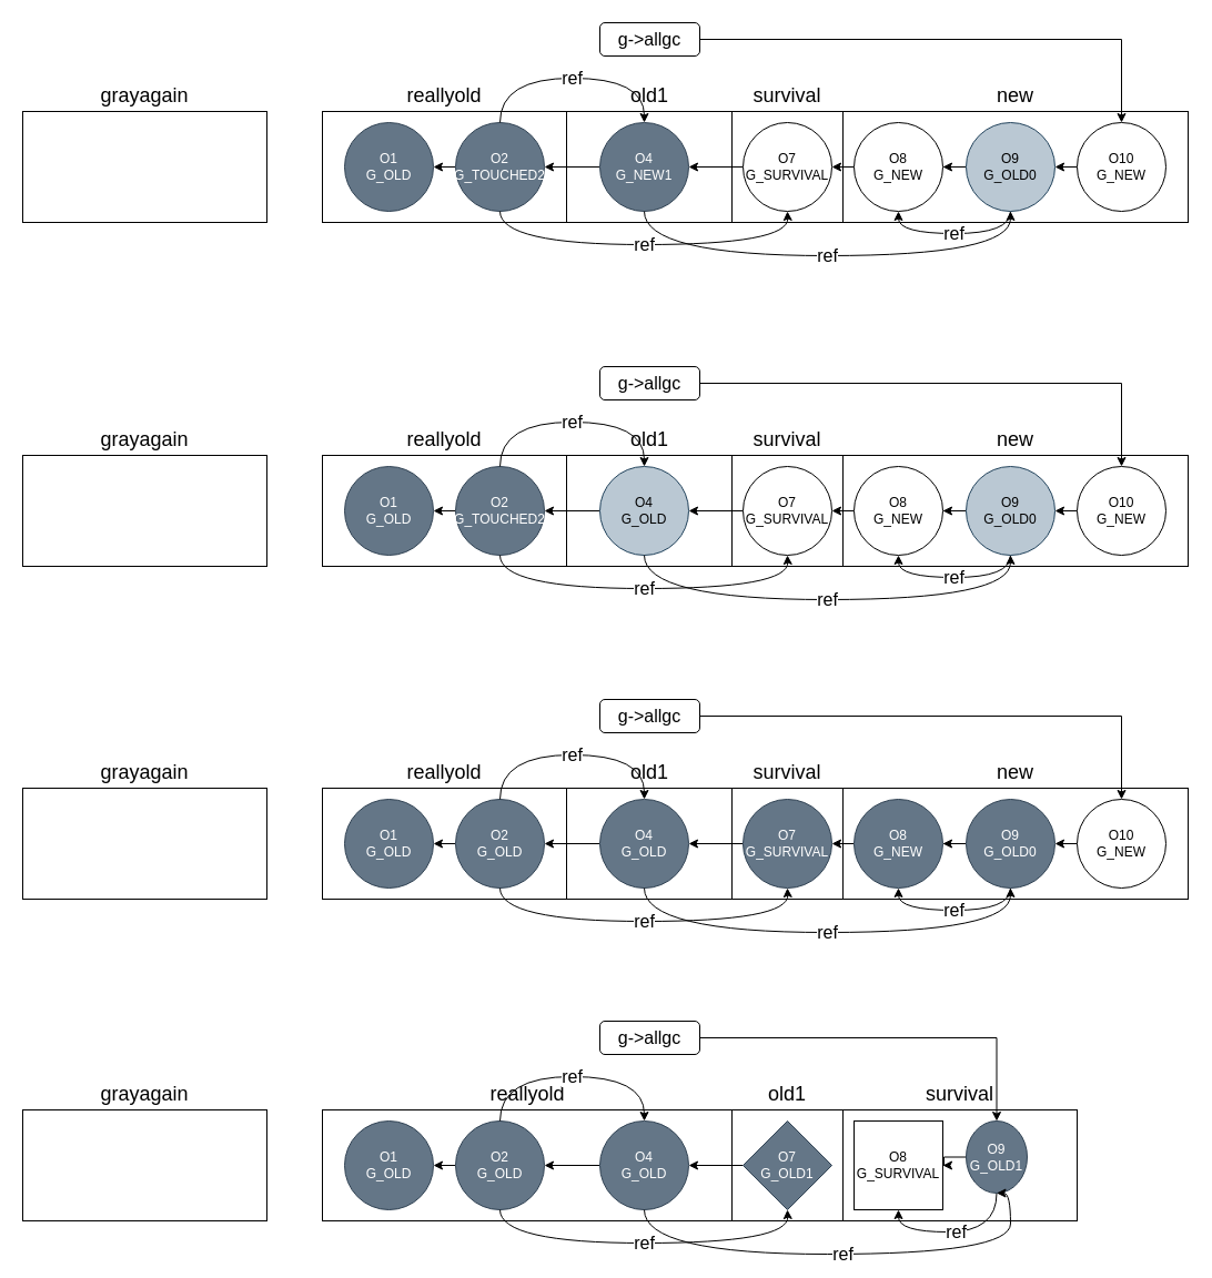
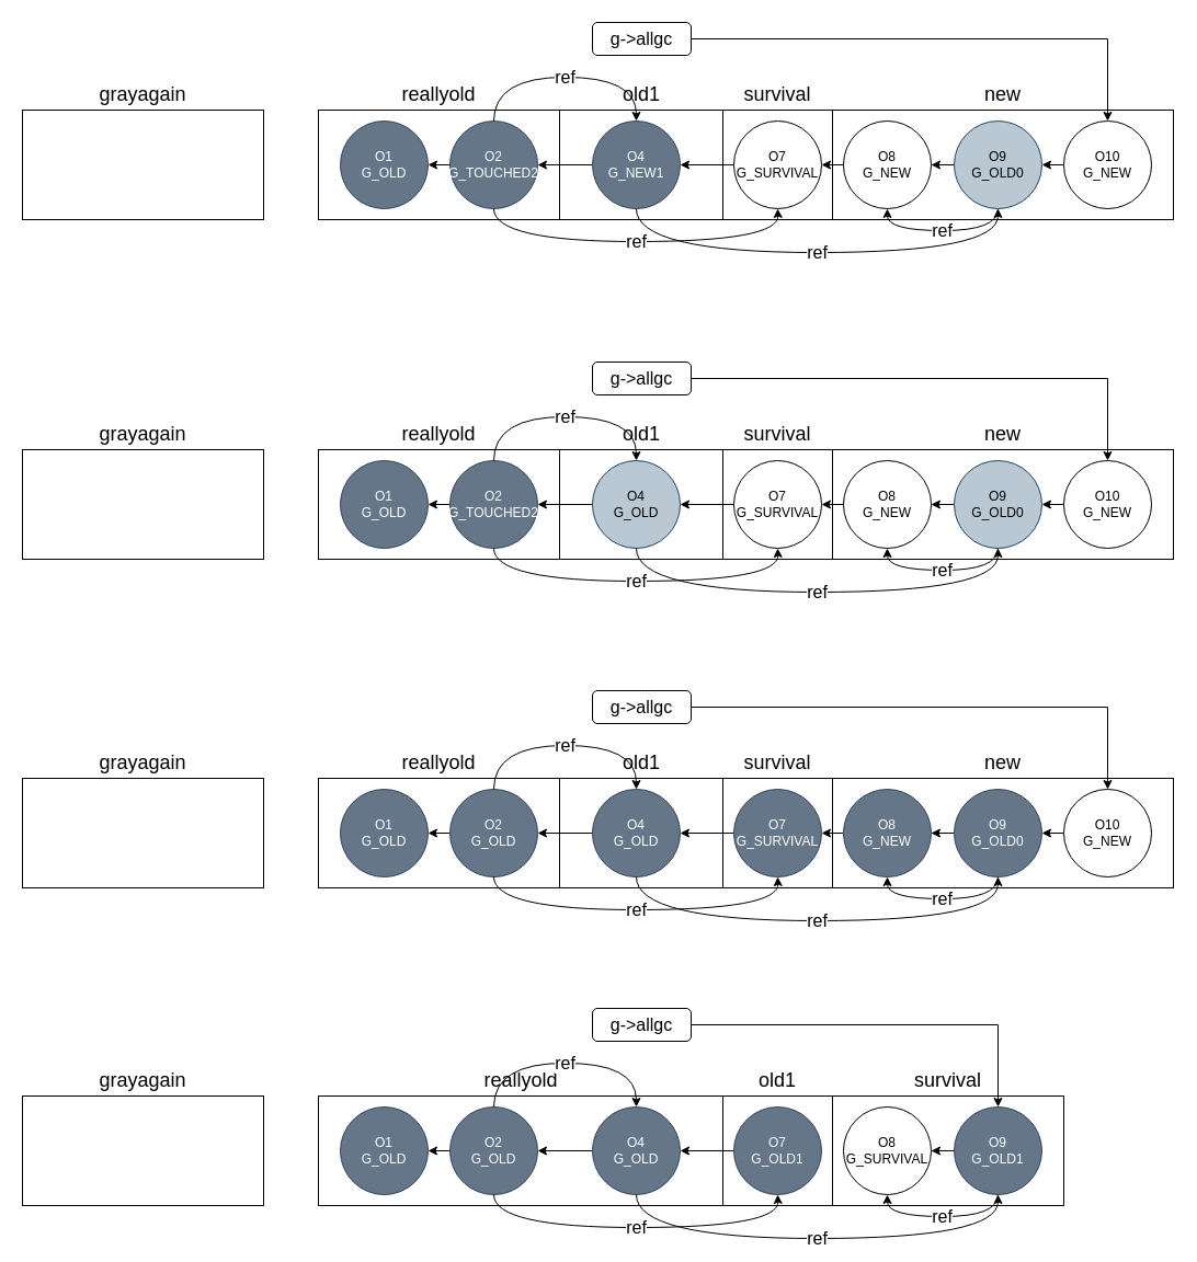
- <mxCell id="91" value="O9&lt;br&gt;G_OLD1" style="ellipse;whiteSpace=wrap;html=1;aspect=fixed;fillColor=#647687;strokeColor=#314354;fontColor=#ffffff;" vertex="1" parent="1"><mxGeometry x="870" y="1010" width="55" height="65" as="geometry" /></mxCell>
+ <mxCell id="91" value="O9&lt;br&gt;G_OLD1" style="ellipse;whiteSpace=wrap;html=1;aspect=fixed;fillColor=#647687;strokeColor=#314354;fontColor=#ffffff;" vertex="1" parent="1"><mxGeometry x="870" y="1010" width="80" height="80" as="geometry" /></mxCell>
- <mxCell id="85" value="O7&lt;br&gt;G_OLD1" style="rhombus;whiteSpace=wrap;html=1;aspect=fixed;fillColor=#647687;fontColor=#ffffff;strokeColor=#314354;" vertex="1" parent="1"><mxGeometry x="669" y="1010" width="80" height="80" as="geometry" /></mxCell>
+ <mxCell id="85" value="O7&lt;br&gt;G_OLD1" style="ellipse;whiteSpace=wrap;html=1;aspect=fixed;fillColor=#647687;fontColor=#ffffff;strokeColor=#314354;" vertex="1" parent="1"><mxGeometry x="669" y="1010" width="80" height="80" as="geometry" /></mxCell>
- <mxCell id="88" value="O8&lt;br&gt;G_SURVIVAL" style="whiteSpace=wrap;html=1;aspect=fixed;rounded=0;" vertex="1" parent="1"><mxGeometry x="769" y="1010" width="80" height="80" as="geometry" /></mxCell>
+ <mxCell id="88" value="O8&lt;br&gt;G_SURVIVAL" style="ellipse;whiteSpace=wrap;html=1;aspect=fixed;" vertex="1" parent="1"><mxGeometry x="769" y="1010" width="80" height="80" as="geometry" /></mxCell>
